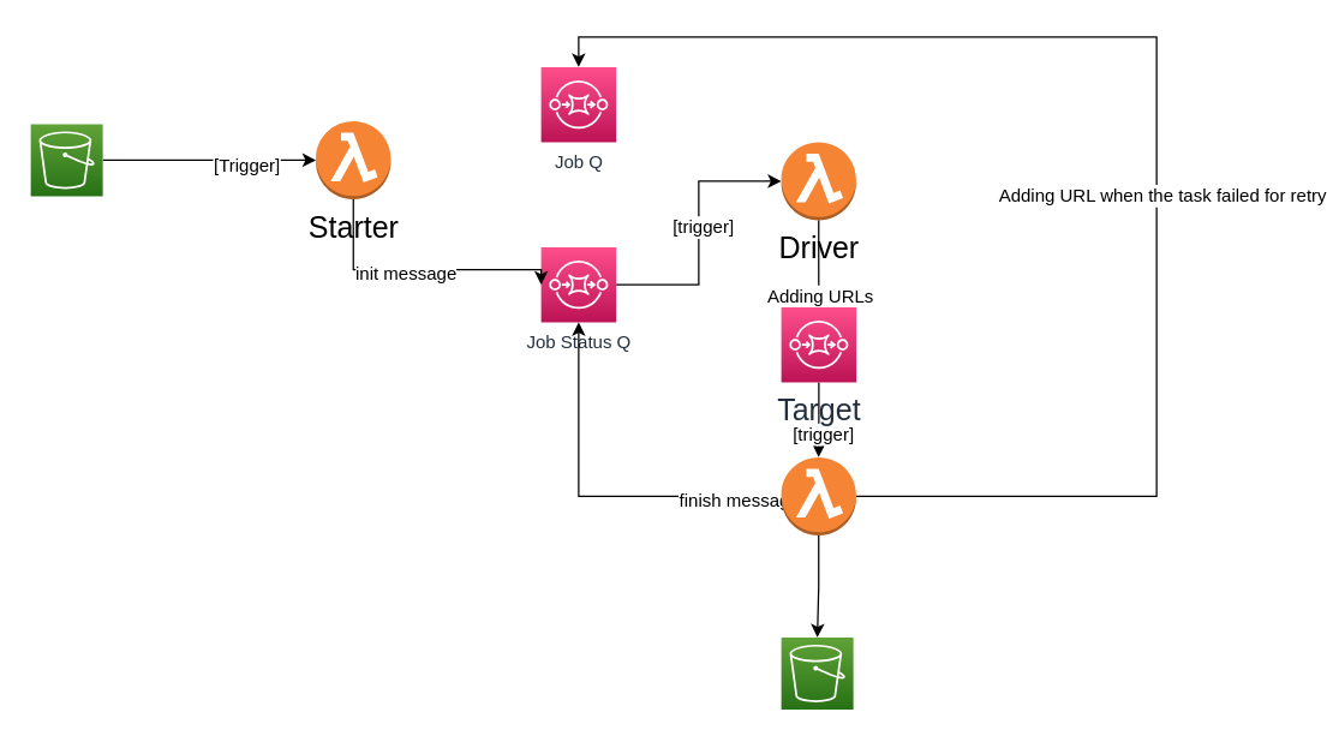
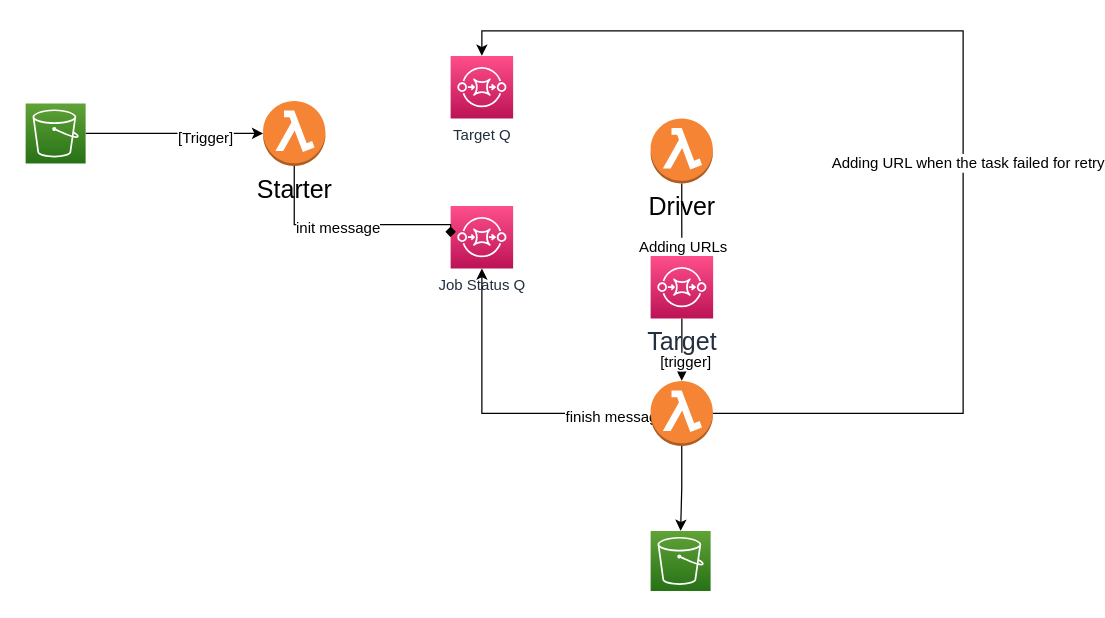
- <mxCell id="3" value="Job Q" style="sketch=0;points=[[0,0,0],[0.25,0,0],[0.5,0,0],[0.75,0,0],[1,0,0],[0,1,0],[0.25,1,0],[0.5,1,0],[0.75,1,0],[1,1,0],[0,0.25,0],[0,0.5,0],[0,0.75,0],[1,0.25,0],[1,0.5,0],[1,0.75,0]];outlineConnect=0;fontColor=#232F3E;gradientColor=#FF4F8B;gradientDirection=north;fillColor=#BC1356;strokeColor=#ffffff;dashed=0;verticalLabelPosition=bottom;verticalAlign=top;align=center;html=1;fontSize=12;fontStyle=0;aspect=fixed;shape=mxgraph.aws4.resourceIcon;resIcon=mxgraph.aws4.sqs;" vertex="1" parent="1"><mxGeometry x="360" y="44" width="50" height="50" as="geometry" /></mxCell>
+ <mxCell id="3" value="Target Q" style="sketch=0;points=[[0,0,0],[0.25,0,0],[0.5,0,0],[0.75,0,0],[1,0,0],[0,1,0],[0.25,1,0],[0.5,1,0],[0.75,1,0],[1,1,0],[0,0.25,0],[0,0.5,0],[0,0.75,0],[1,0.25,0],[1,0.5,0],[1,0.75,0]];outlineConnect=0;fontColor=#232F3E;gradientColor=#FF4F8B;gradientDirection=north;fillColor=#BC1356;strokeColor=#ffffff;dashed=0;verticalLabelPosition=bottom;verticalAlign=top;align=center;html=1;fontSize=12;fontStyle=0;aspect=fixed;shape=mxgraph.aws4.resourceIcon;resIcon=mxgraph.aws4.sqs;" vertex="1" parent="1"><mxGeometry x="360" y="44" width="50" height="50" as="geometry" /></mxCell>
- <mxCell id="4" style="edgeStyle=orthogonalEdgeStyle;rounded=0;orthogonalLoop=1;jettySize=auto;html=1;entryX=0;entryY=0.5;entryDx=0;entryDy=0;entryPerimeter=0;fontSize=20;" edge="1" parent="1" source="6" target="12"><mxGeometry relative="1" as="geometry" /></mxCell>
- <mxCell id="5" value="[trigger]" style="edgeLabel;html=1;align=center;verticalAlign=middle;resizable=0;points=[];fontSize=12;" vertex="1" connectable="0" parent="4"><mxGeometry x="0.047" y="-3" relative="1" as="geometry"><mxPoint x="-1" as="offset" /></mxGeometry></mxCell>
- <mxCell id="7" style="edgeStyle=orthogonalEdgeStyle;rounded=0;orthogonalLoop=1;jettySize=auto;html=1;entryX=0;entryY=0.5;entryDx=0;entryDy=0;entryPerimeter=0;" edge="1" parent="1" source="9" target="6"><mxGeometry relative="1" as="geometry"><Array as="points"><mxPoint x="235" y="179" /></Array></mxGeometry></mxCell>
+ <mxCell id="7" style="edgeStyle=orthogonalEdgeStyle;rounded=0;orthogonalLoop=1;jettySize=auto;html=1;entryX=0;entryY=0.5;entryDx=0;entryDy=0;entryPerimeter=0;endArrow=diamond;" edge="1" parent="1" source="9" target="6"><mxGeometry relative="1" as="geometry"><Array as="points"><mxPoint x="235" y="179" /></Array></mxGeometry></mxCell>
